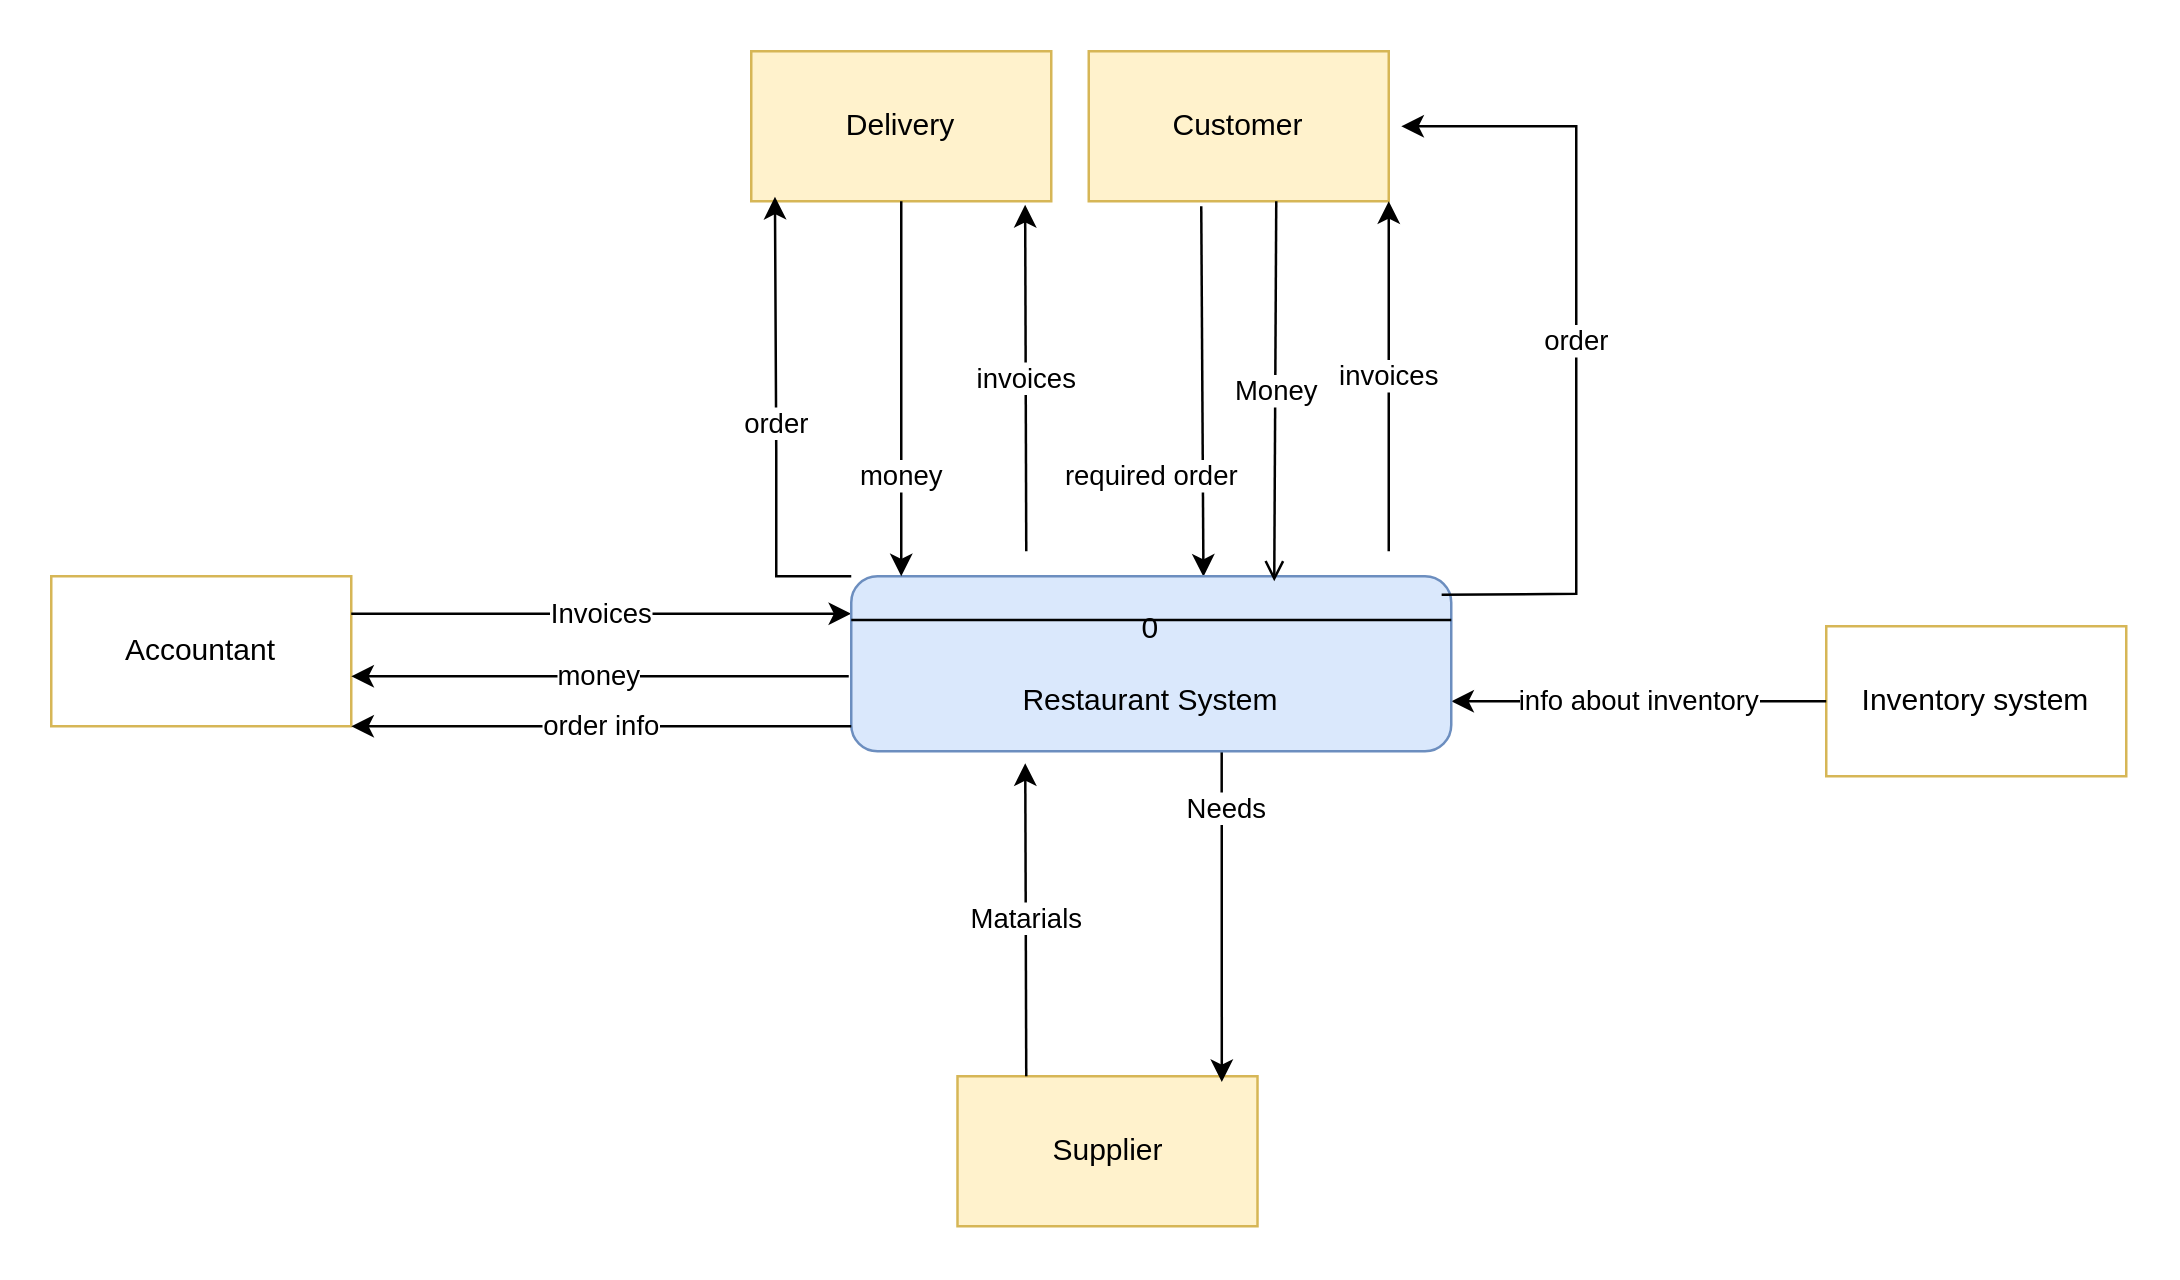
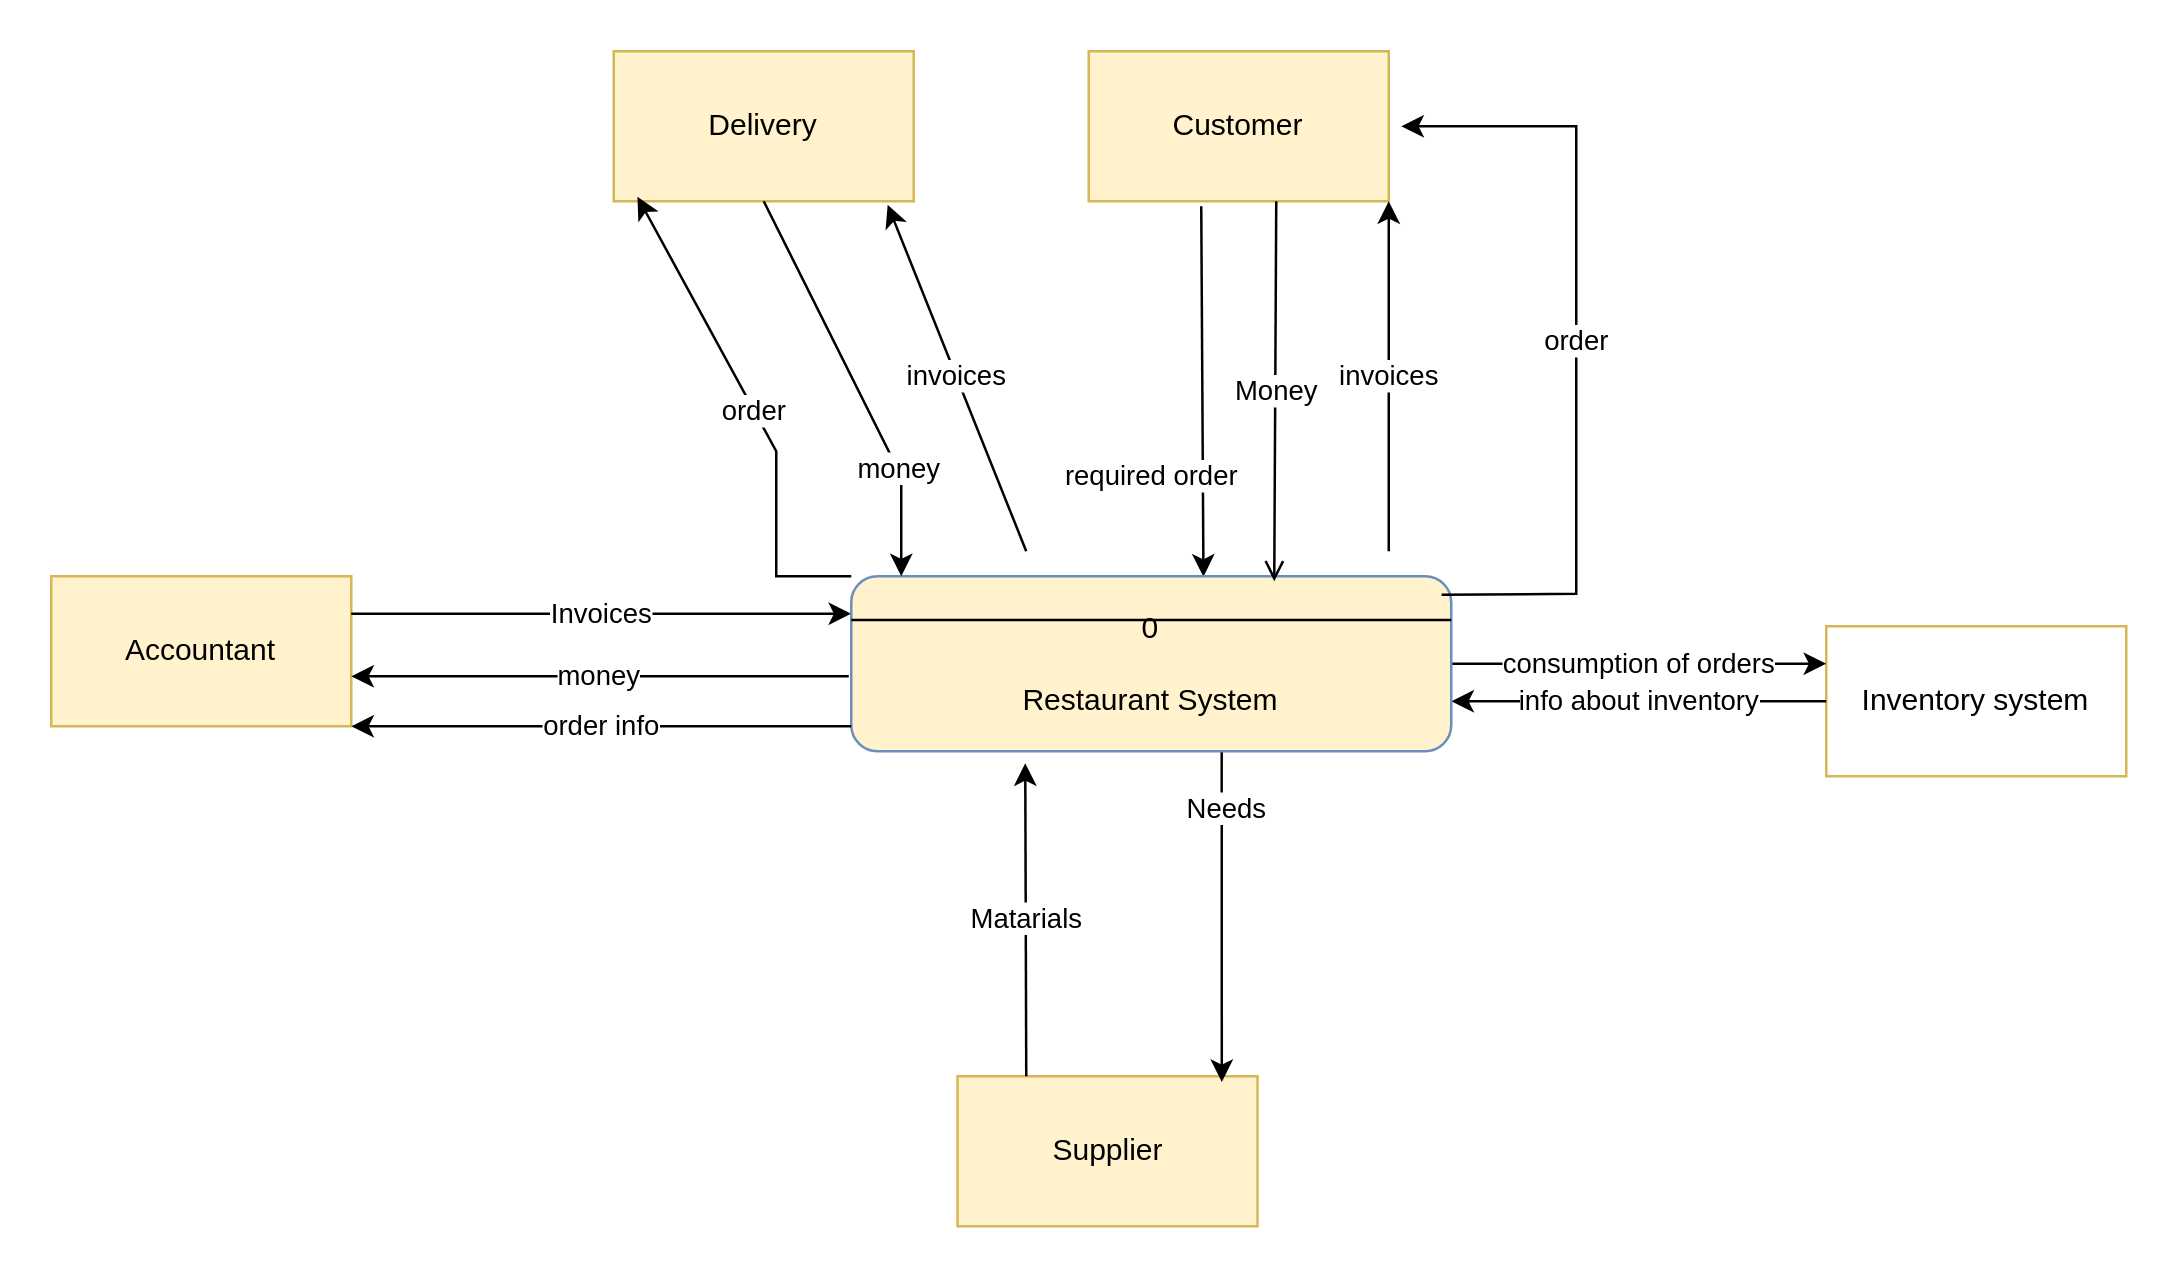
- <mxCell id="13" value="Delivery" style="rounded=0;whiteSpace=wrap;html=1;fillColor=#fff2cc;strokeColor=#d6b656;" parent="1" vertex="1"><mxGeometry x="300" y="20" width="120" height="60" as="geometry" /></mxCell>
+ <mxCell id="13" value="Delivery" style="rounded=0;whiteSpace=wrap;html=1;fillColor=#fff2cc;strokeColor=#d6b656;" parent="1" vertex="1"><mxGeometry x="245" y="20" width="120" height="60" as="geometry" /></mxCell>
- <mxCell id="5" value="Accountant" style="rounded=0;whiteSpace=wrap;html=1;fillColor=#ffffff;strokeColor=#d6b656;" parent="1" vertex="1"><mxGeometry x="20" y="230" width="120" height="60" as="geometry" /></mxCell>
+ <mxCell id="5" value="Accountant" style="rounded=0;whiteSpace=wrap;html=1;fillColor=#fff2cc;strokeColor=#d6b656;" parent="1" vertex="1"><mxGeometry x="20" y="230" width="120" height="60" as="geometry" /></mxCell>
- <mxCell id="15" value="0&lt;br&gt;&lt;br&gt;Restaurant System" style="rounded=1;whiteSpace=wrap;html=1;fillColor=#dae8fc;strokeColor=#6c8ebf;" parent="1" vertex="1"><mxGeometry x="340" y="230" width="240" height="70" as="geometry" /></mxCell>
+ <mxCell id="15" value="0&lt;br&gt;&lt;br&gt;Restaurant System" style="rounded=1;whiteSpace=wrap;html=1;fillColor=#fff2cc;strokeColor=#6c8ebf;" parent="1" vertex="1"><mxGeometry x="340" y="230" width="240" height="70" as="geometry" /></mxCell>
+ <mxCell id="12" value="consumption of orders" style="endArrow=classic;html=1;rounded=0;entryX=0;entryY=0.25;entryDx=0;entryDy=0;exitX=1;exitY=0.5;exitDx=0;exitDy=0;" parent="1" source="15" target="11" edge="1"><mxGeometry width="50" height="50" relative="1" as="geometry"><mxPoint x="560" y="235" as="sourcePoint" /><mxPoint x="370" y="230" as="targetPoint" /></mxGeometry></mxCell>
